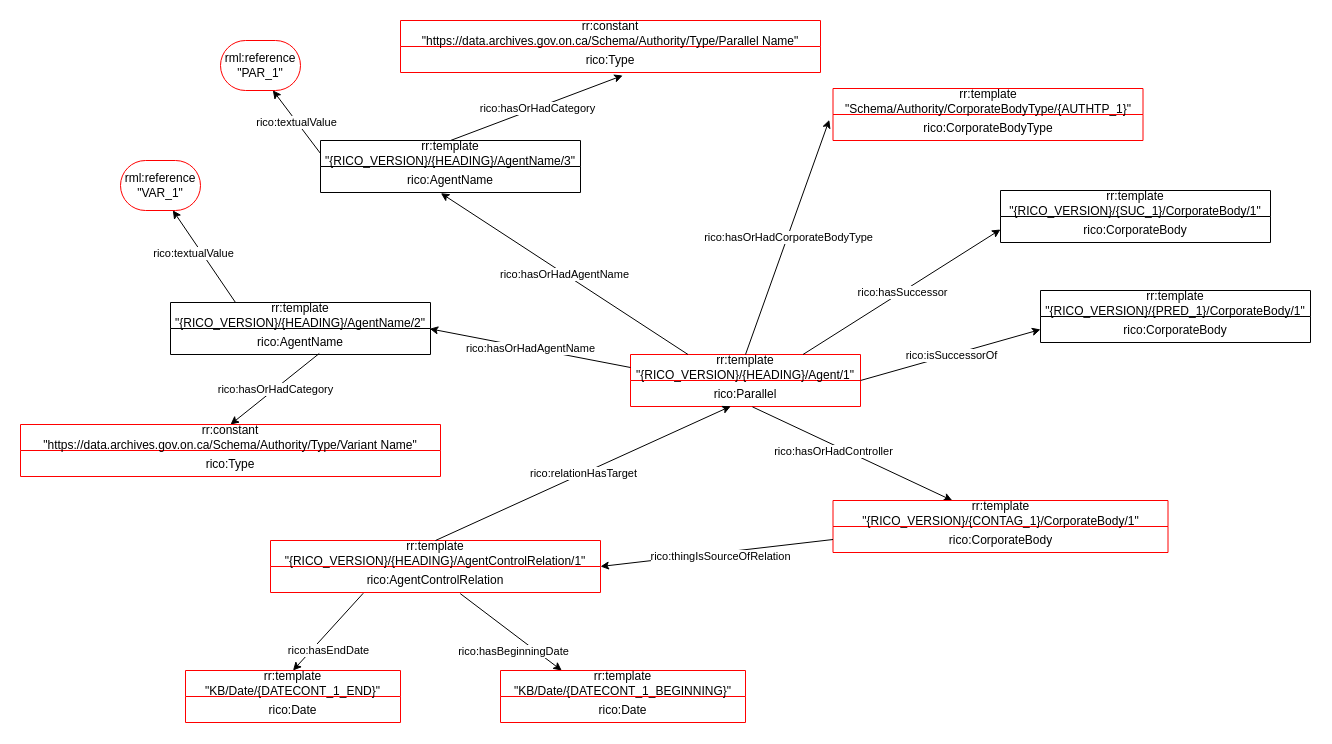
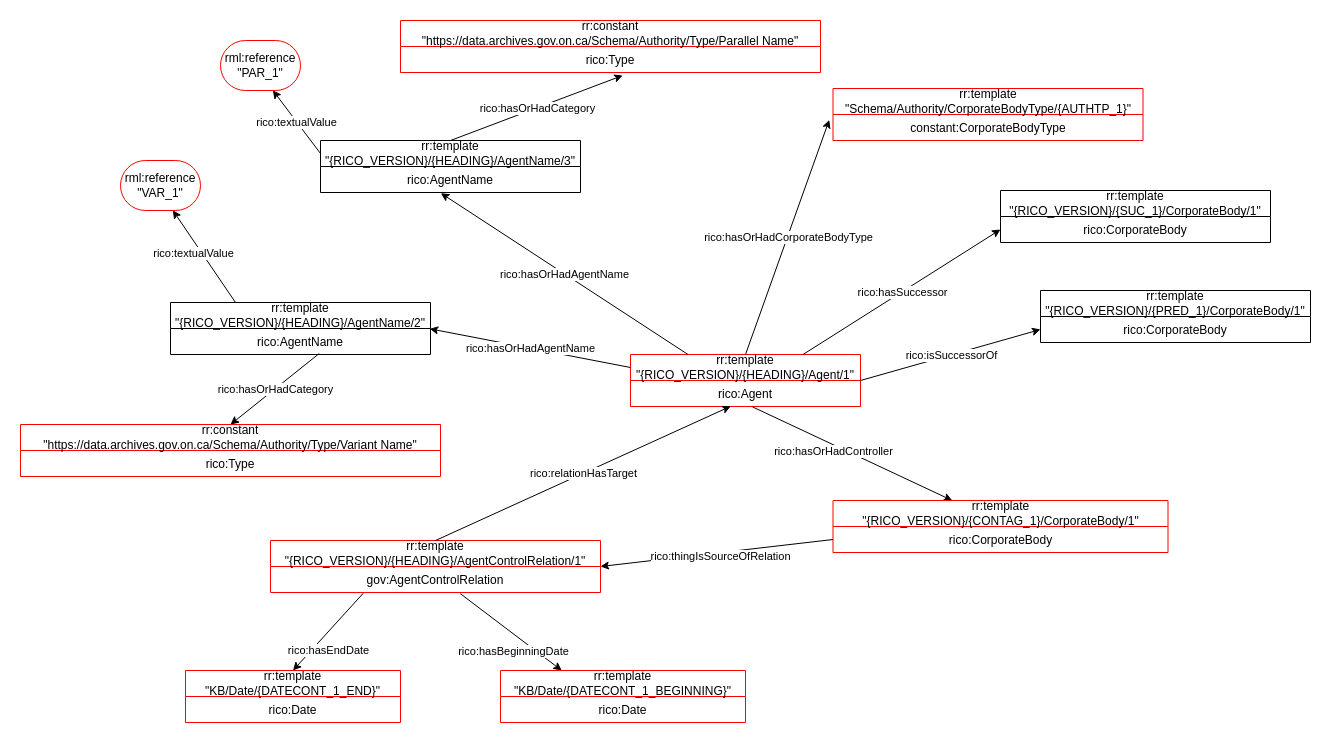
- <mxCell id="49" value="rico:CorporateBodyType&lt;div&gt;&lt;br&gt;&lt;/div&gt;" style="text;strokeColor=none;fillColor=none;align=center;verticalAlign=top;spacingLeft=4;spacingRight=4;overflow=hidden;rotatable=0;points=[[0,0.5],[1,0.5]];portConstraint=eastwest;whiteSpace=wrap;html=1;" vertex="1" parent="48"><mxGeometry y="26" width="310" height="26" as="geometry" /></mxCell>
+ <mxCell id="49" value="constant:CorporateBodyType&lt;div&gt;&lt;br&gt;&lt;/div&gt;" style="text;strokeColor=none;fillColor=none;align=center;verticalAlign=top;spacingLeft=4;spacingRight=4;overflow=hidden;rotatable=0;points=[[0,0.5],[1,0.5]];portConstraint=eastwest;whiteSpace=wrap;html=1;" vertex="1" parent="48"><mxGeometry y="26" width="310" height="26" as="geometry" /></mxCell>
- <mxCell id="3" value="rico:Parallel" style="text;strokeColor=none;fillColor=none;align=center;verticalAlign=top;spacingLeft=4;spacingRight=4;overflow=hidden;rotatable=0;points=[[0,0.5],[1,0.5]];portConstraint=eastwest;whiteSpace=wrap;html=1;" parent="2" vertex="1"><mxGeometry y="26" width="230" height="26" as="geometry" /></mxCell>
+ <mxCell id="3" value="rico:Agent" style="text;strokeColor=none;fillColor=none;align=center;verticalAlign=top;spacingLeft=4;spacingRight=4;overflow=hidden;rotatable=0;points=[[0,0.5],[1,0.5]];portConstraint=eastwest;whiteSpace=wrap;html=1;" parent="2" vertex="1"><mxGeometry y="26" width="230" height="26" as="geometry" /></mxCell>
- <mxCell id="9" value="rico:AgentControlRelation" style="text;strokeColor=none;fillColor=none;align=center;verticalAlign=top;spacingLeft=4;spacingRight=4;overflow=hidden;rotatable=0;points=[[0,0.5],[1,0.5]];portConstraint=eastwest;whiteSpace=wrap;html=1;" parent="8" vertex="1"><mxGeometry y="26" width="330" height="26" as="geometry" /></mxCell>
+ <mxCell id="9" value="gov:AgentControlRelation" style="text;strokeColor=none;fillColor=none;align=center;verticalAlign=top;spacingLeft=4;spacingRight=4;overflow=hidden;rotatable=0;points=[[0,0.5],[1,0.5]];portConstraint=eastwest;whiteSpace=wrap;html=1;" parent="8" vertex="1"><mxGeometry y="26" width="330" height="26" as="geometry" /></mxCell>
